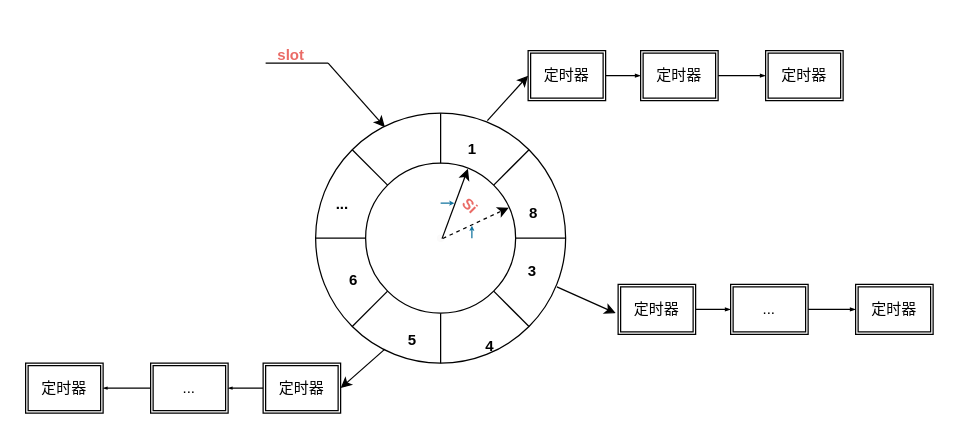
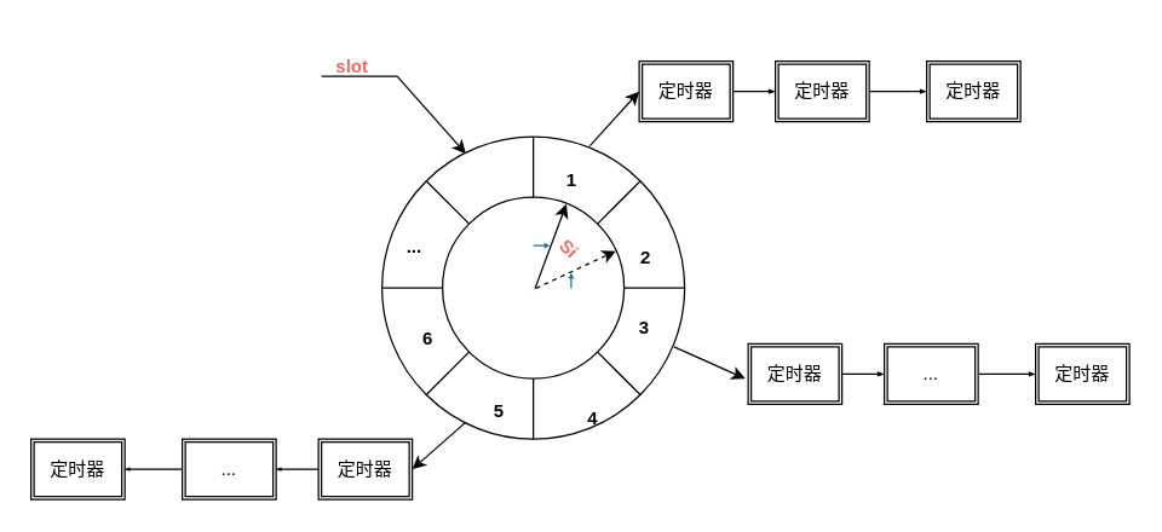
- <mxCell id="23" value="&lt;span style=&quot;font-size: 12px&quot;&gt;8&lt;/span&gt;" style="text;strokeColor=none;fillColor=none;html=1;fontSize=24;fontStyle=1;verticalAlign=middle;align=center;dashed=1;" vertex="1" parent="1"><mxGeometry x="406" y="161" width="40" height="10" as="geometry" /></mxCell>
+ <mxCell id="23" value="&lt;span style=&quot;font-size: 12px&quot;&gt;2&lt;/span&gt;" style="text;strokeColor=none;fillColor=none;html=1;fontSize=24;fontStyle=1;verticalAlign=middle;align=center;dashed=1;" vertex="1" parent="1"><mxGeometry x="406" y="161" width="40" height="10" as="geometry" /></mxCell>
